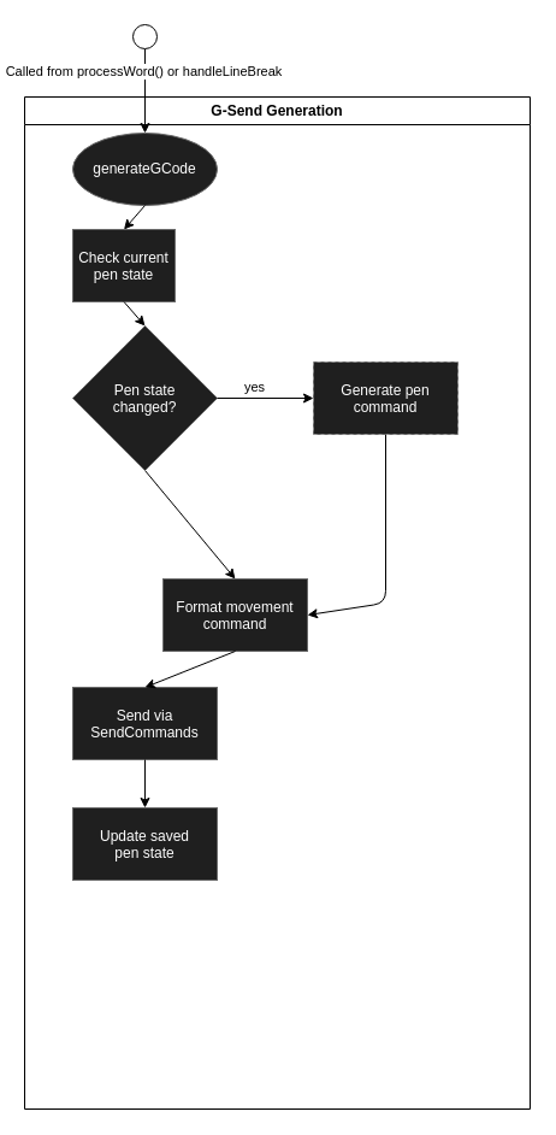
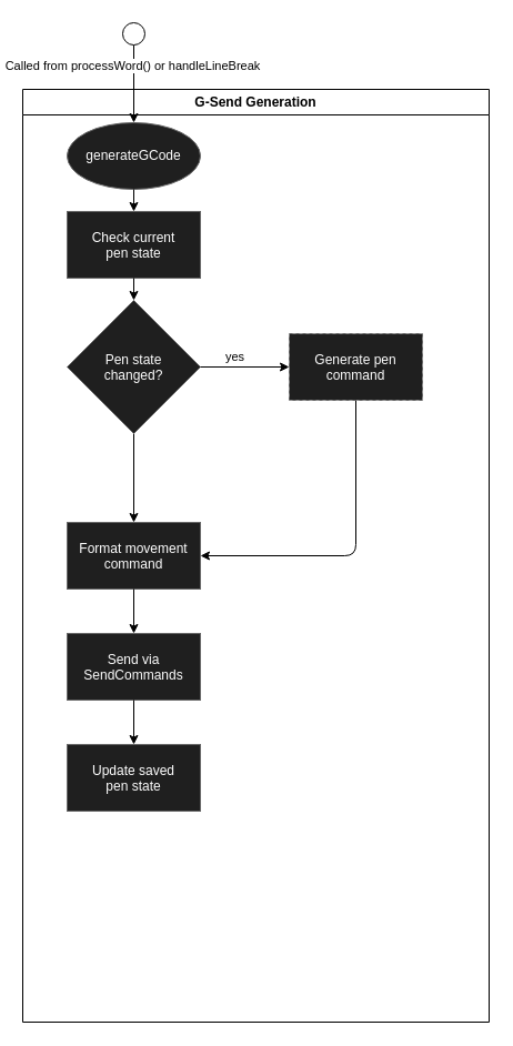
- <mxCell id="12" value="Check current&#10;pen state" style="rounded=0;fillColor=#1f1f1f;strokeColor=#666666;fontColor=#FFFFFF;" parent="11" vertex="1"><mxGeometry x="40" y="110" width="85" height="60" as="geometry" /></mxCell>
+ <mxCell id="12" value="Check current&#10;pen state" style="rounded=0;fillColor=#1f1f1f;strokeColor=#666666;fontColor=#FFFFFF;" parent="11" vertex="1"><mxGeometry x="40" y="110" width="120" height="60" as="geometry" /></mxCell>
- <mxCell id="18" value="no" style="text;html=1;align=center;verticalAlign=middle;resizable=0;points=[];fontColor=#FFFFFF;" parent="11" vertex="1"><mxGeometry x="90" y="330" width="40" height="20" as="geometry" /></mxCell>
- <mxCell id="3" value="Format movement&#10;command" style="rounded=0;fillColor=#1f1f1f;strokeColor=#666666;fontColor=#FFFFFF;" parent="1" vertex="1"><mxGeometry x="135" y="480" width="120" height="60" as="geometry" /></mxCell>
+ <mxCell id="3" value="Format movement&#10;command" style="rounded=0;fillColor=#1f1f1f;strokeColor=#666666;fontColor=#FFFFFF;" parent="1" vertex="1"><mxGeometry x="60" y="470" width="120" height="60" as="geometry" /></mxCell>
